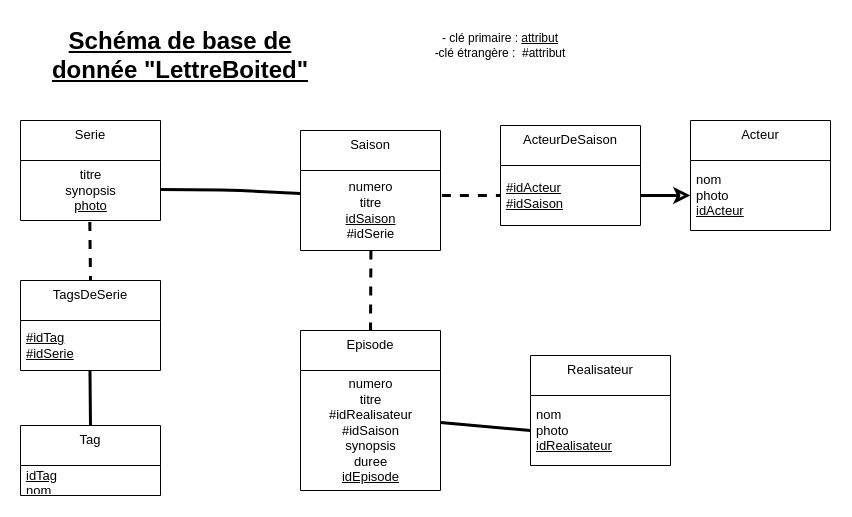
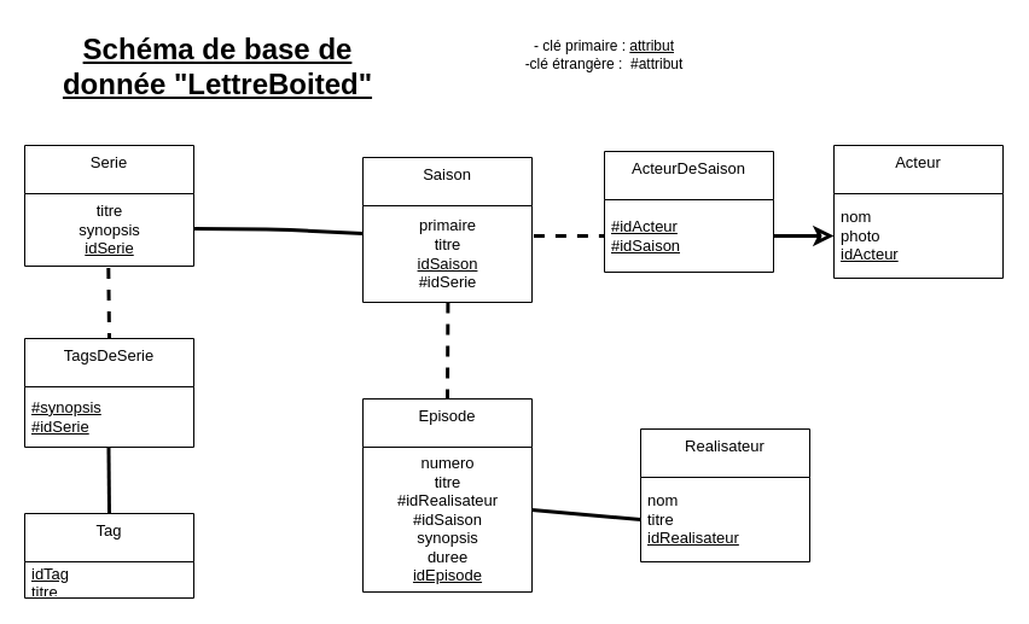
- <mxCell id="3" value="titre&lt;div&gt;&lt;font color=&quot;#000000&quot;&gt;synopsis&lt;/font&gt;&lt;/div&gt;&lt;div&gt;&lt;div&gt;&lt;div&gt;&lt;span style=&quot;background-color: transparent;&quot;&gt;&lt;u&gt;photo&lt;/u&gt;&lt;/span&gt;&lt;/div&gt;&lt;/div&gt;&lt;/div&gt;" style="text;html=1;align=center;verticalAlign=middle;resizable=0;points=[];autosize=1;strokeColor=none;fillColor=none;fontSize=13;" parent="2" vertex="1"><mxGeometry y="40" width="140" height="60" as="geometry" /></mxCell>
+ <mxCell id="3" value="titre&lt;div&gt;&lt;font color=&quot;#000000&quot;&gt;synopsis&lt;/font&gt;&lt;/div&gt;&lt;div&gt;&lt;div&gt;&lt;div&gt;&lt;span style=&quot;background-color: transparent;&quot;&gt;&lt;u&gt;idSerie&lt;/u&gt;&lt;/span&gt;&lt;/div&gt;&lt;/div&gt;&lt;/div&gt;" style="text;html=1;align=center;verticalAlign=middle;resizable=0;points=[];autosize=1;strokeColor=none;fillColor=none;fontSize=13;" parent="2" vertex="1"><mxGeometry y="40" width="140" height="60" as="geometry" /></mxCell>
- <mxCell id="5" value="&lt;div&gt;numero&lt;/div&gt;&lt;div&gt;titre&lt;/div&gt;&lt;div&gt;&lt;u&gt;idSaison&lt;/u&gt;&lt;/div&gt;&lt;div&gt;#idSerie&lt;/div&gt;" style="text;html=1;align=center;verticalAlign=middle;resizable=0;points=[];autosize=1;strokeColor=none;fillColor=none;fontSize=13;" parent="4" vertex="1"><mxGeometry y="40" width="140" height="80" as="geometry" /></mxCell>
+ <mxCell id="5" value="&lt;div&gt;primaire&lt;/div&gt;&lt;div&gt;titre&lt;/div&gt;&lt;div&gt;&lt;u&gt;idSaison&lt;/u&gt;&lt;/div&gt;&lt;div&gt;#idSerie&lt;/div&gt;" style="text;html=1;align=center;verticalAlign=middle;resizable=0;points=[];autosize=1;strokeColor=none;fillColor=none;fontSize=13;" parent="4" vertex="1"><mxGeometry y="40" width="140" height="80" as="geometry" /></mxCell>
- <mxCell id="15" value="&lt;u&gt;#idTag&lt;/u&gt;&lt;div&gt;&lt;u&gt;#idSerie&lt;/u&gt;&lt;/div&gt;" style="text;html=1;strokeColor=none;fillColor=none;align=left;verticalAlign=middle;spacingLeft=4;spacingRight=4;overflow=hidden;rotatable=0;points=[[0,0.5],[1,0.5]];portConstraint=eastwest;whiteSpace=wrap;fontSize=13;" parent="14" vertex="1"><mxGeometry y="40" width="140" height="50" as="geometry" /></mxCell>
+ <mxCell id="15" value="&lt;u&gt;#synopsis&lt;/u&gt;&lt;div&gt;&lt;u&gt;#idSerie&lt;/u&gt;&lt;/div&gt;" style="text;html=1;strokeColor=none;fillColor=none;align=left;verticalAlign=middle;spacingLeft=4;spacingRight=4;overflow=hidden;rotatable=0;points=[[0,0.5],[1,0.5]];portConstraint=eastwest;whiteSpace=wrap;fontSize=13;" parent="14" vertex="1"><mxGeometry y="40" width="140" height="50" as="geometry" /></mxCell>
- <mxCell id="11" value="nom&lt;div&gt;photo&lt;/div&gt;&lt;div&gt;&lt;u&gt;idRealisateur&lt;/u&gt;&lt;/div&gt;" style="text;html=1;strokeColor=none;fillColor=none;align=left;verticalAlign=middle;spacingLeft=4;spacingRight=4;overflow=hidden;rotatable=0;points=[[0,0.5],[1,0.5]];portConstraint=eastwest;whiteSpace=wrap;fontSize=13;" parent="10" vertex="1"><mxGeometry y="40" width="140" height="70" as="geometry" /></mxCell>
+ <mxCell id="11" value="nom&lt;div&gt;titre&lt;/div&gt;&lt;div&gt;&lt;u&gt;idRealisateur&lt;/u&gt;&lt;/div&gt;" style="text;html=1;strokeColor=none;fillColor=none;align=left;verticalAlign=middle;spacingLeft=4;spacingRight=4;overflow=hidden;rotatable=0;points=[[0,0.5],[1,0.5]];portConstraint=eastwest;whiteSpace=wrap;fontSize=13;" parent="10" vertex="1"><mxGeometry y="40" width="140" height="70" as="geometry" /></mxCell>
- <mxCell id="13" value="&lt;u&gt;idTag&lt;/u&gt;&lt;div&gt;nom&lt;/div&gt;" style="text;html=1;strokeColor=none;fillColor=none;align=left;verticalAlign=middle;spacingLeft=4;spacingRight=4;overflow=hidden;rotatable=0;points=[[0,0.5],[1,0.5]];portConstraint=eastwest;whiteSpace=wrap;fontSize=13;" parent="12" vertex="1"><mxGeometry y="40" width="140" height="30" as="geometry" /></mxCell>
+ <mxCell id="13" value="&lt;u&gt;idTag&lt;/u&gt;&lt;div&gt;titre&lt;/div&gt;" style="text;html=1;strokeColor=none;fillColor=none;align=left;verticalAlign=middle;spacingLeft=4;spacingRight=4;overflow=hidden;rotatable=0;points=[[0,0.5],[1,0.5]];portConstraint=eastwest;whiteSpace=wrap;fontSize=13;" parent="12" vertex="1"><mxGeometry y="40" width="140" height="30" as="geometry" /></mxCell>
